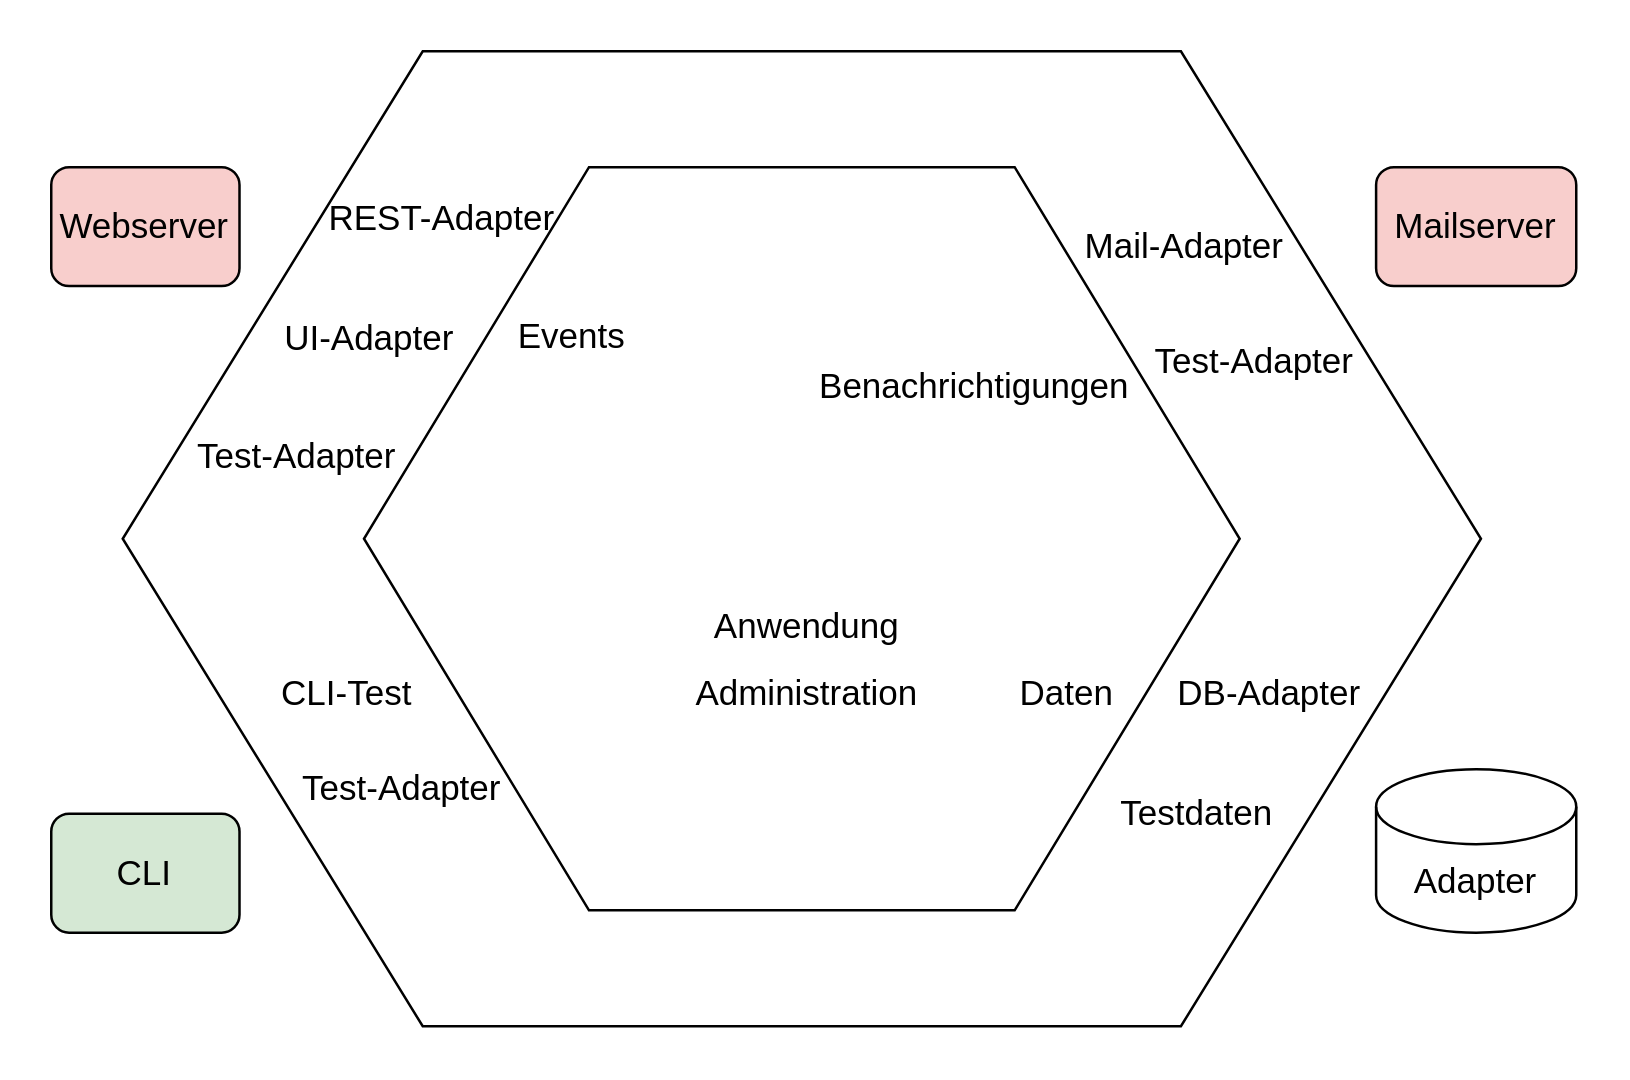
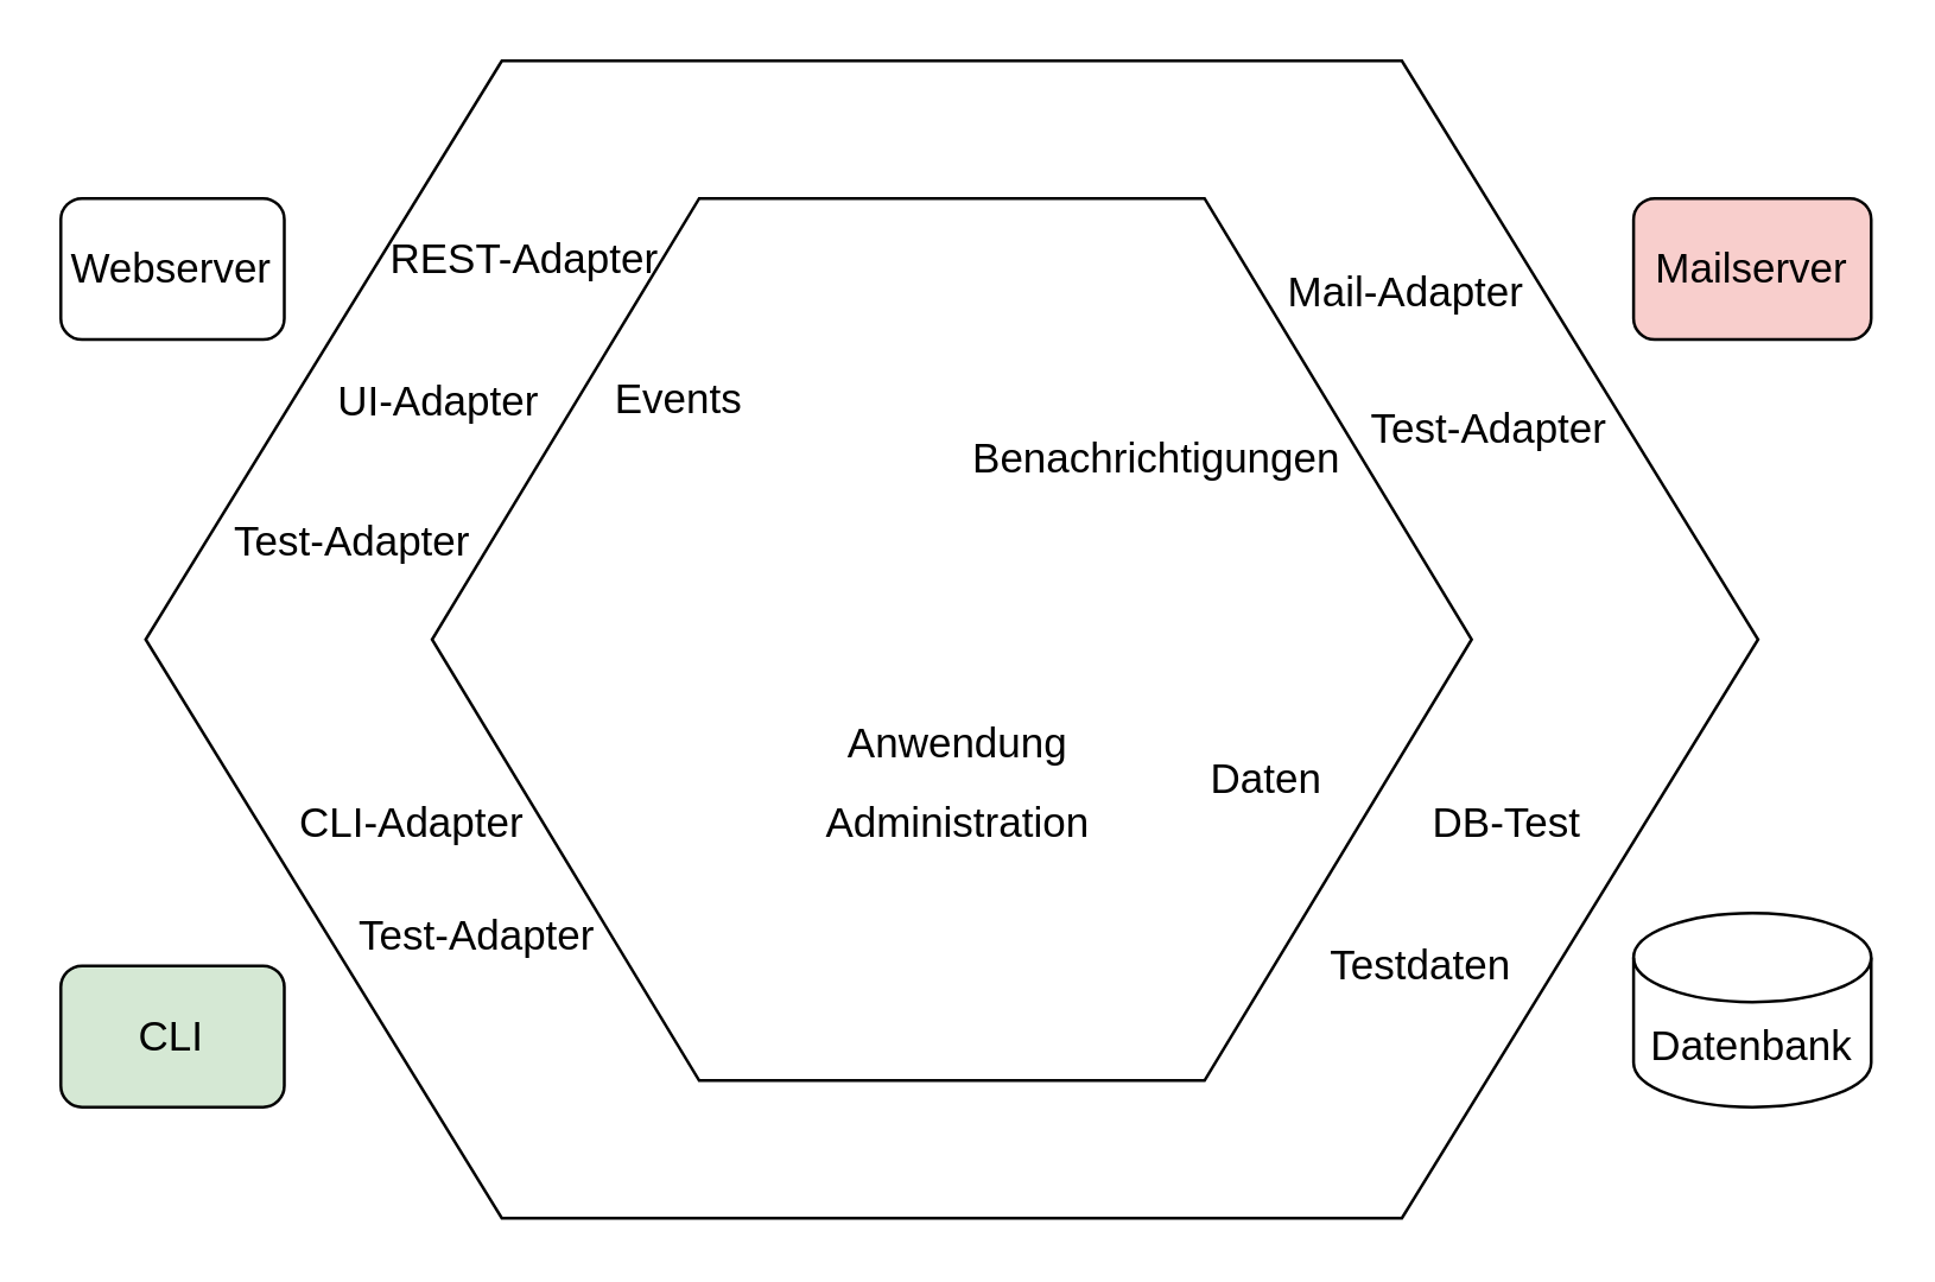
- <mxCell id="17" value="&lt;font style=&quot;font-size: 14px&quot;&gt;Webserver&lt;/font&gt;" style="rounded=1;whiteSpace=wrap;html=1;fontSize=12;fillColor=#f8cecc;" parent="2" vertex="1"><mxGeometry y="46.372" width="75.297" height="47.561" as="geometry" /></mxCell>
+ <mxCell id="17" value="&lt;font style=&quot;font-size: 14px&quot;&gt;Webserver&lt;/font&gt;" style="rounded=1;whiteSpace=wrap;html=1;fontSize=12;" parent="2" vertex="1"><mxGeometry y="46.372" width="75.297" height="47.561" as="geometry" /></mxCell>
- <mxCell id="11" value="&lt;font style=&quot;font-size: 14px&quot;&gt;CLI-Test&lt;/font&gt;" style="text;html=1;align=center;verticalAlign=middle;resizable=0;points=[];autosize=1;strokeColor=none;fillColor=none;fontSize=13;" parent="2" vertex="1"><mxGeometry x="72.531" y="247.317" width="90" height="20" as="geometry" /></mxCell>
+ <mxCell id="11" value="&lt;font style=&quot;font-size: 14px&quot;&gt;CLI-Adapter&lt;/font&gt;" style="text;html=1;align=center;verticalAlign=middle;resizable=0;points=[];autosize=1;strokeColor=none;fillColor=none;fontSize=13;" parent="2" vertex="1"><mxGeometry x="72.531" y="247.317" width="90" height="20" as="geometry" /></mxCell>
- <mxCell id="10" value="&lt;font style=&quot;font-size: 14px&quot;&gt;DB-Adapter&lt;/font&gt;" style="text;html=1;align=center;verticalAlign=middle;resizable=0;points=[];autosize=1;strokeColor=none;fillColor=none;fontSize=13;" parent="2" vertex="1"><mxGeometry x="441.922" y="247.317" width="90" height="20" as="geometry" /></mxCell>
+ <mxCell id="10" value="&lt;font style=&quot;font-size: 14px&quot;&gt;DB-Test&lt;/font&gt;" style="text;html=1;align=center;verticalAlign=middle;resizable=0;points=[];autosize=1;strokeColor=none;fillColor=none;fontSize=13;" parent="2" vertex="1"><mxGeometry x="441.922" y="247.317" width="90" height="20" as="geometry" /></mxCell>
- <mxCell id="22" value="&lt;font style=&quot;font-size: 14px&quot;&gt;Daten&lt;/font&gt;" style="text;html=1;align=center;verticalAlign=middle;resizable=0;points=[];autosize=1;strokeColor=none;fillColor=none;fontSize=13;" parent="1" vertex="1"><mxGeometry x="401.062" y="267.317" width="50" height="20" as="geometry" /></mxCell>
+ <mxCell id="22" value="&lt;font style=&quot;font-size: 14px&quot;&gt;Daten&lt;/font&gt;" style="text;html=1;align=center;verticalAlign=middle;resizable=0;points=[];autosize=1;strokeColor=none;fillColor=none;fontSize=13;" parent="1" vertex="1"><mxGeometry x="401.062" y="252.317" width="50" height="20" as="geometry" /></mxCell>
- <mxCell id="5" value="&lt;font style=&quot;font-size: 14px&quot;&gt;Adapter&lt;/font&gt;" style="shape=cylinder3;whiteSpace=wrap;html=1;boundedLbl=1;backgroundOutline=1;size=15;fontSize=12;" parent="2" vertex="1"><mxGeometry x="529.938" y="287.154" width="80.062" height="65.396" as="geometry" /></mxCell>
+ <mxCell id="5" value="&lt;font style=&quot;font-size: 14px&quot;&gt;Datenbank&lt;/font&gt;" style="shape=cylinder3;whiteSpace=wrap;html=1;boundedLbl=1;backgroundOutline=1;size=15;fontSize=12;" parent="2" vertex="1"><mxGeometry x="529.938" y="287.154" width="80.062" height="65.396" as="geometry" /></mxCell>
